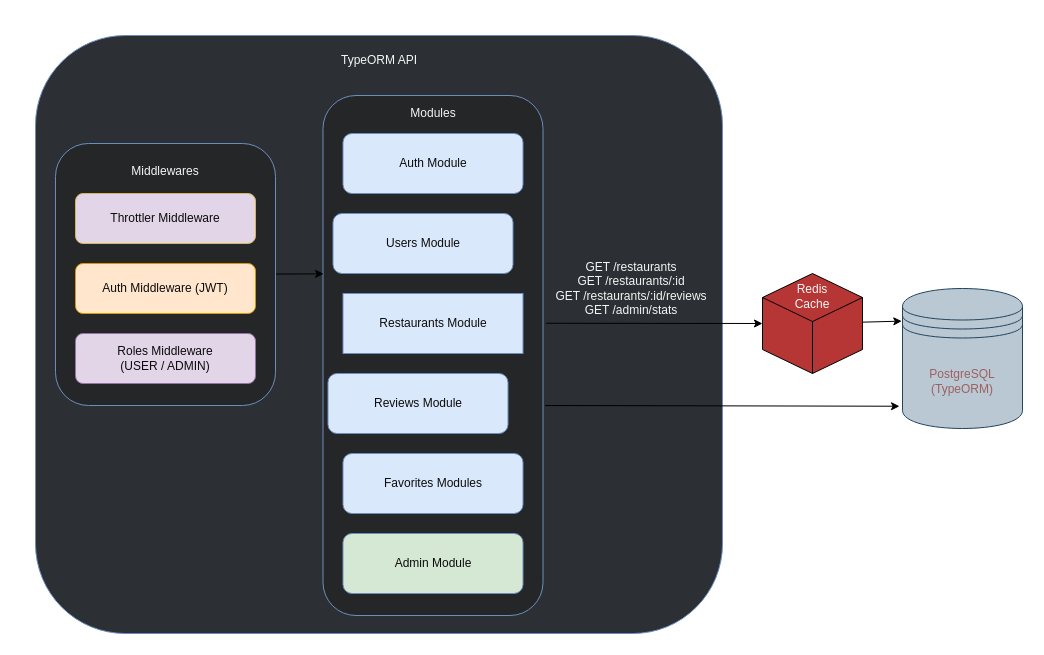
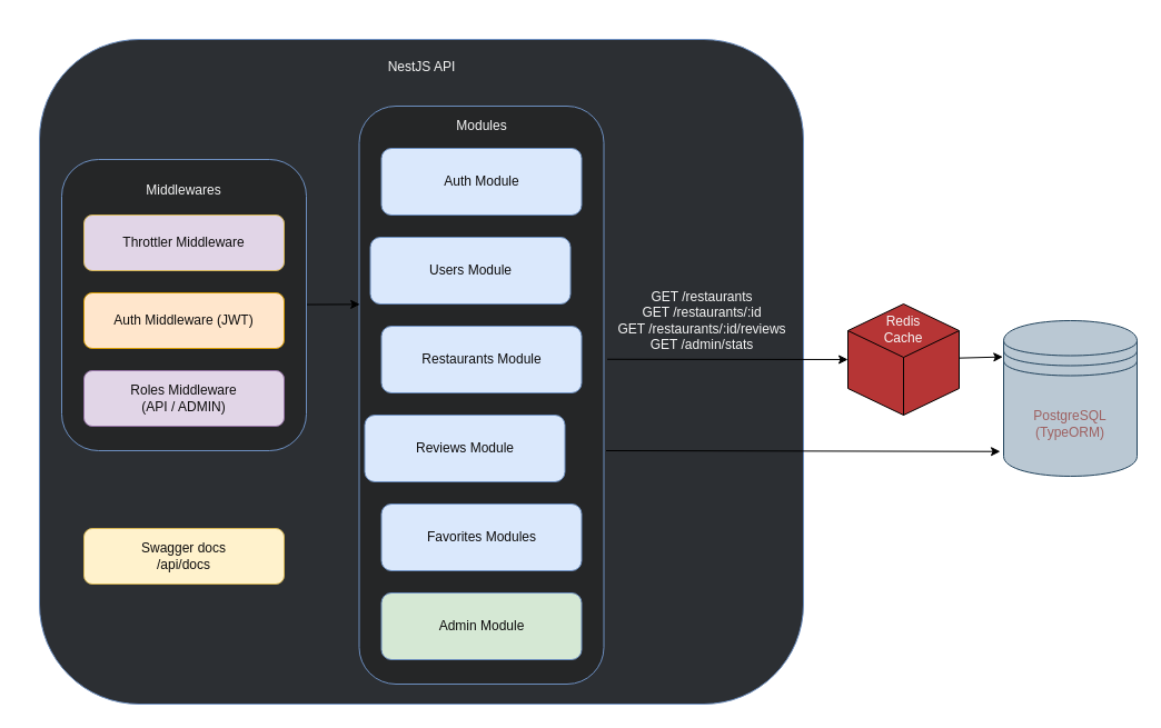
- <mxCell id="34" value="TypeORM API" style="text;html=1;strokeColor=none;fillColor=none;align=center;verticalAlign=middle;whiteSpace=wrap;rounded=0;labelBackgroundColor=none;labelBorderColor=none;fontColor=#f5f5f5;" parent="1" vertex="1"><mxGeometry x="308.5" y="30" width="110" height="30" as="geometry" /></mxCell>
+ <mxCell id="34" value="NestJS API" style="text;html=1;strokeColor=none;fillColor=none;align=center;verticalAlign=middle;whiteSpace=wrap;rounded=0;labelBackgroundColor=none;labelBorderColor=none;fontColor=#f5f5f5;" parent="1" vertex="1"><mxGeometry x="308.5" y="30" width="110" height="30" as="geometry" /></mxCell>
- <mxCell id="12" value="Restaurants Module" style="whiteSpace=wrap;html=1;fillColor=#dae8fc;strokeColor=#6c8ebf;fontSize=12;fontColor=#0d0c0c;rounded=0;" parent="1" vertex="1"><mxGeometry x="327.5" y="278" width="180" height="60" as="geometry" /></mxCell>
+ <mxCell id="12" value="Restaurants Module" style="rounded=1;whiteSpace=wrap;html=1;fillColor=#dae8fc;strokeColor=#6c8ebf;fontSize=12;fontColor=#0d0c0c;" parent="1" vertex="1"><mxGeometry x="327.5" y="278" width="180" height="60" as="geometry" /></mxCell>
- <mxCell id="9" value="Roles Middleware &lt;br&gt;(USER / ADMIN)" style="rounded=1;whiteSpace=wrap;html=1;fillColor=#e1d5e7;strokeColor=#9673a6;fontSize=12;fontColor=#0d0c0c;" parent="1" vertex="1"><mxGeometry x="60" y="318" width="180" height="50" as="geometry" /></mxCell>
+ <mxCell id="9" value="Roles Middleware &lt;br&gt;(API / ADMIN)" style="rounded=1;whiteSpace=wrap;html=1;fillColor=#e1d5e7;strokeColor=#9673a6;fontSize=12;fontColor=#0d0c0c;" parent="1" vertex="1"><mxGeometry x="60" y="318" width="180" height="50" as="geometry" /></mxCell>
+ <mxCell id="38" value="Swagger docs &lt;br&gt;/api/docs" style="rounded=1;whiteSpace=wrap;html=1;fillColor=#fff2cc;strokeColor=#d6b656;fontSize=12;fontColor=#0d0c0c;" parent="1" vertex="1"><mxGeometry x="60" y="460" width="180" height="50" as="geometry" /></mxCell>
